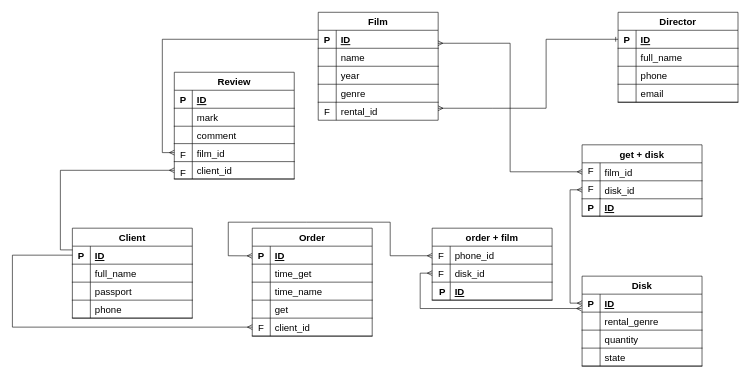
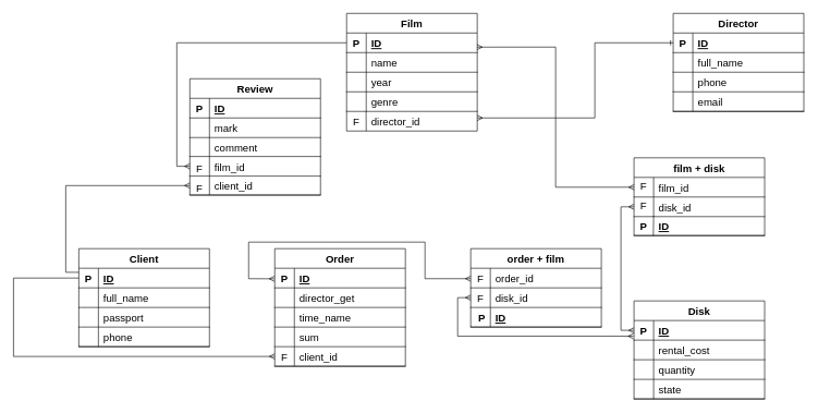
- <mxCell id="126" value="rental_id" style="shape=partialRectangle;connectable=0;fillColor=none;top=0;left=0;bottom=0;right=0;align=left;spacingLeft=6;fontStyle=0;overflow=hidden;fontSize=16;fontFamily=Helvetica;" parent="1" vertex="1"><mxGeometry x="560" y="171" width="170" height="29" as="geometry"><mxRectangle width="170" height="29" as="alternateBounds" /></mxGeometry></mxCell>
+ <mxCell id="126" value="director_id" style="shape=partialRectangle;connectable=0;fillColor=none;top=0;left=0;bottom=0;right=0;align=left;spacingLeft=6;fontStyle=0;overflow=hidden;fontSize=16;fontFamily=Helvetica;" parent="1" vertex="1"><mxGeometry x="560" y="171" width="170" height="29" as="geometry"><mxRectangle width="170" height="29" as="alternateBounds" /></mxGeometry></mxCell>
- <mxCell id="89" value="get + disk" style="shape=table;startSize=30;container=1;collapsible=1;childLayout=tableLayout;fixedRows=1;rowLines=0;fontStyle=1;align=center;resizeLast=1;fontSize=16;fontFamily=Helvetica;" parent="1" vertex="1"><mxGeometry x="970" y="241" width="200" height="119" as="geometry"><mxRectangle x="-220" y="580" width="120" height="30" as="alternateBounds" /></mxGeometry></mxCell>
+ <mxCell id="89" value="film + disk" style="shape=table;startSize=30;container=1;collapsible=1;childLayout=tableLayout;fixedRows=1;rowLines=0;fontStyle=1;align=center;resizeLast=1;fontSize=16;fontFamily=Helvetica;" parent="1" vertex="1"><mxGeometry x="970" y="241" width="200" height="119" as="geometry"><mxRectangle x="-220" y="580" width="120" height="30" as="alternateBounds" /></mxGeometry></mxCell>
- <mxCell id="101" value="phone_id" style="shape=partialRectangle;connectable=0;fillColor=none;top=0;left=0;bottom=0;right=0;align=left;spacingLeft=6;fontStyle=0;overflow=hidden;fontSize=16;fontFamily=Helvetica;" parent="99" vertex="1"><mxGeometry x="30" width="170" height="30" as="geometry"><mxRectangle width="170" height="30" as="alternateBounds" /></mxGeometry></mxCell>
+ <mxCell id="101" value="order_id" style="shape=partialRectangle;connectable=0;fillColor=none;top=0;left=0;bottom=0;right=0;align=left;spacingLeft=6;fontStyle=0;overflow=hidden;fontSize=16;fontFamily=Helvetica;" parent="99" vertex="1"><mxGeometry x="30" width="170" height="30" as="geometry"><mxRectangle width="170" height="30" as="alternateBounds" /></mxGeometry></mxCell>
- <mxCell id="50" value="time_get" style="shape=partialRectangle;connectable=0;fillColor=none;top=0;left=0;bottom=0;right=0;align=left;spacingLeft=6;fontStyle=0;overflow=hidden;fontSize=16;fontFamily=Helvetica;" parent="48" vertex="1"><mxGeometry x="30" width="170" height="30" as="geometry"><mxRectangle width="170" height="30" as="alternateBounds" /></mxGeometry></mxCell>
+ <mxCell id="50" value="director_get" style="shape=partialRectangle;connectable=0;fillColor=none;top=0;left=0;bottom=0;right=0;align=left;spacingLeft=6;fontStyle=0;overflow=hidden;fontSize=16;fontFamily=Helvetica;" parent="48" vertex="1"><mxGeometry x="30" width="170" height="30" as="geometry"><mxRectangle width="170" height="30" as="alternateBounds" /></mxGeometry></mxCell>
- <mxCell id="56" value="get" style="shape=partialRectangle;connectable=0;fillColor=none;top=0;left=0;bottom=0;right=0;align=left;spacingLeft=6;fontStyle=0;overflow=hidden;fontSize=16;fontFamily=Helvetica;" parent="54" vertex="1"><mxGeometry x="30" width="170" height="30" as="geometry"><mxRectangle width="170" height="30" as="alternateBounds" /></mxGeometry></mxCell>
+ <mxCell id="56" value="sum" style="shape=partialRectangle;connectable=0;fillColor=none;top=0;left=0;bottom=0;right=0;align=left;spacingLeft=6;fontStyle=0;overflow=hidden;fontSize=16;fontFamily=Helvetica;" parent="54" vertex="1"><mxGeometry x="30" width="170" height="30" as="geometry"><mxRectangle width="170" height="30" as="alternateBounds" /></mxGeometry></mxCell>
- <mxCell id="24" value="rental_genre" style="shape=partialRectangle;connectable=0;fillColor=none;top=0;left=0;bottom=0;right=0;align=left;spacingLeft=6;fontStyle=0;overflow=hidden;fontSize=16;fontFamily=Helvetica;" parent="22" vertex="1"><mxGeometry x="30" width="170" height="30" as="geometry"><mxRectangle width="170" height="30" as="alternateBounds" /></mxGeometry></mxCell>
+ <mxCell id="24" value="rental_cost" style="shape=partialRectangle;connectable=0;fillColor=none;top=0;left=0;bottom=0;right=0;align=left;spacingLeft=6;fontStyle=0;overflow=hidden;fontSize=16;fontFamily=Helvetica;" parent="22" vertex="1"><mxGeometry x="30" width="170" height="30" as="geometry"><mxRectangle width="170" height="30" as="alternateBounds" /></mxGeometry></mxCell>
